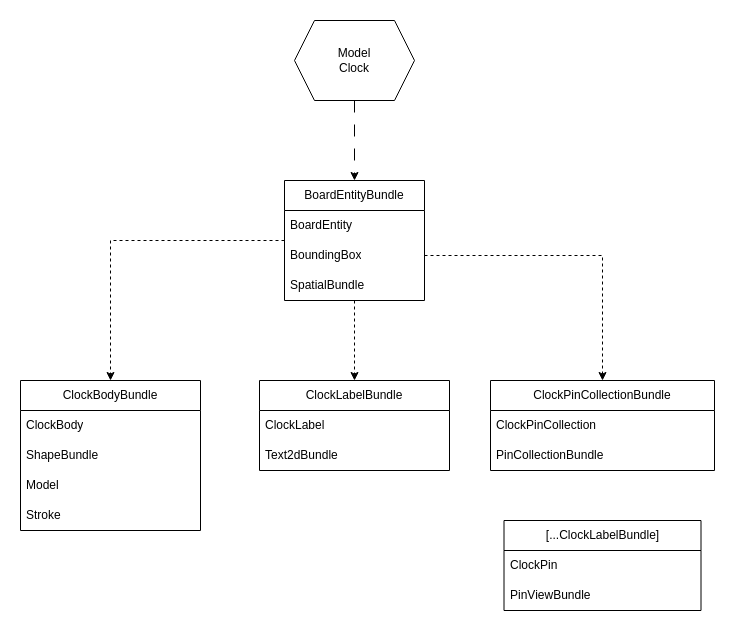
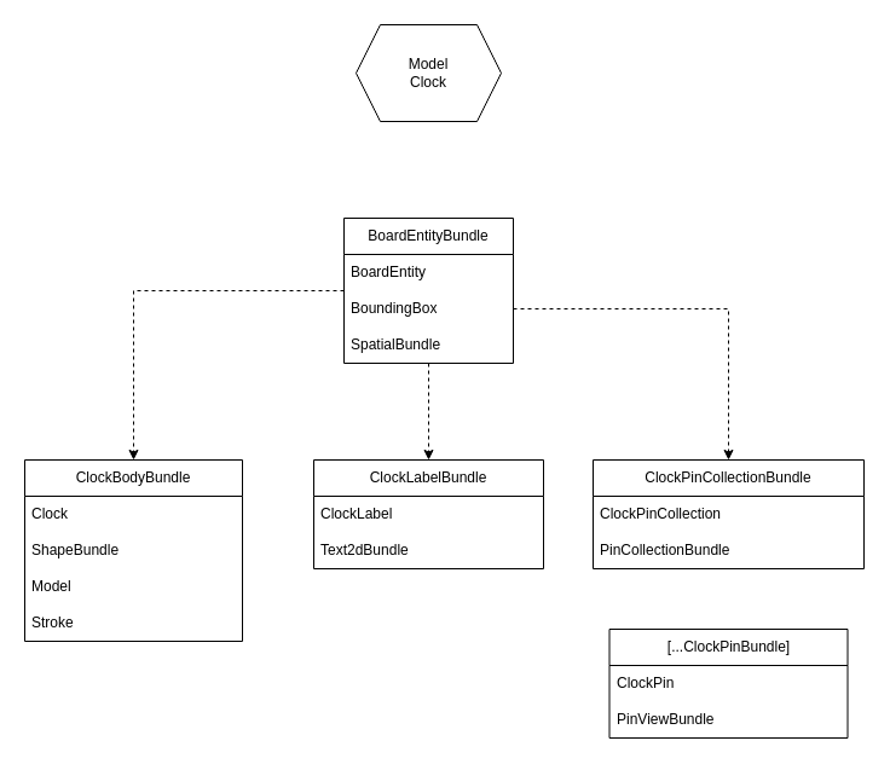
- <mxCell id="2" style="edgeStyle=orthogonalEdgeStyle;rounded=0;orthogonalLoop=1;jettySize=auto;html=1;entryX=0.5;entryY=0;entryDx=0;entryDy=0;dashed=1;dashPattern=12 12;" parent="1" source="3" target="6" edge="1"><mxGeometry relative="1" as="geometry"><mxPoint x="354" y="190" as="targetPoint" /></mxGeometry></mxCell>
- <mxCell id="11" value="ClockBody" style="text;strokeColor=none;fillColor=none;align=left;verticalAlign=middle;spacingLeft=4;spacingRight=4;overflow=hidden;points=[[0,0.5],[1,0.5]];portConstraint=eastwest;rotatable=0;whiteSpace=wrap;html=1;" parent="10" vertex="1"><mxGeometry y="30" width="180" height="30" as="geometry" /></mxCell>
+ <mxCell id="11" value="Clock" style="text;strokeColor=none;fillColor=none;align=left;verticalAlign=middle;spacingLeft=4;spacingRight=4;overflow=hidden;points=[[0,0.5],[1,0.5]];portConstraint=eastwest;rotatable=0;whiteSpace=wrap;html=1;" parent="10" vertex="1"><mxGeometry y="30" width="180" height="30" as="geometry" /></mxCell>
- <mxCell id="21" value="[...ClockLabelBundle]" style="swimlane;fontStyle=0;childLayout=stackLayout;horizontal=1;startSize=30;horizontalStack=0;resizeParent=1;resizeParentMax=0;resizeLast=0;collapsible=1;marginBottom=0;whiteSpace=wrap;html=1;" parent="1" vertex="1"><mxGeometry x="503.5" y="520" width="197" height="90" as="geometry" /></mxCell>
+ <mxCell id="21" value="[...ClockPinBundle]" style="swimlane;fontStyle=0;childLayout=stackLayout;horizontal=1;startSize=30;horizontalStack=0;resizeParent=1;resizeParentMax=0;resizeLast=0;collapsible=1;marginBottom=0;whiteSpace=wrap;html=1;" parent="1" vertex="1"><mxGeometry x="503.5" y="520" width="197" height="90" as="geometry" /></mxCell>
